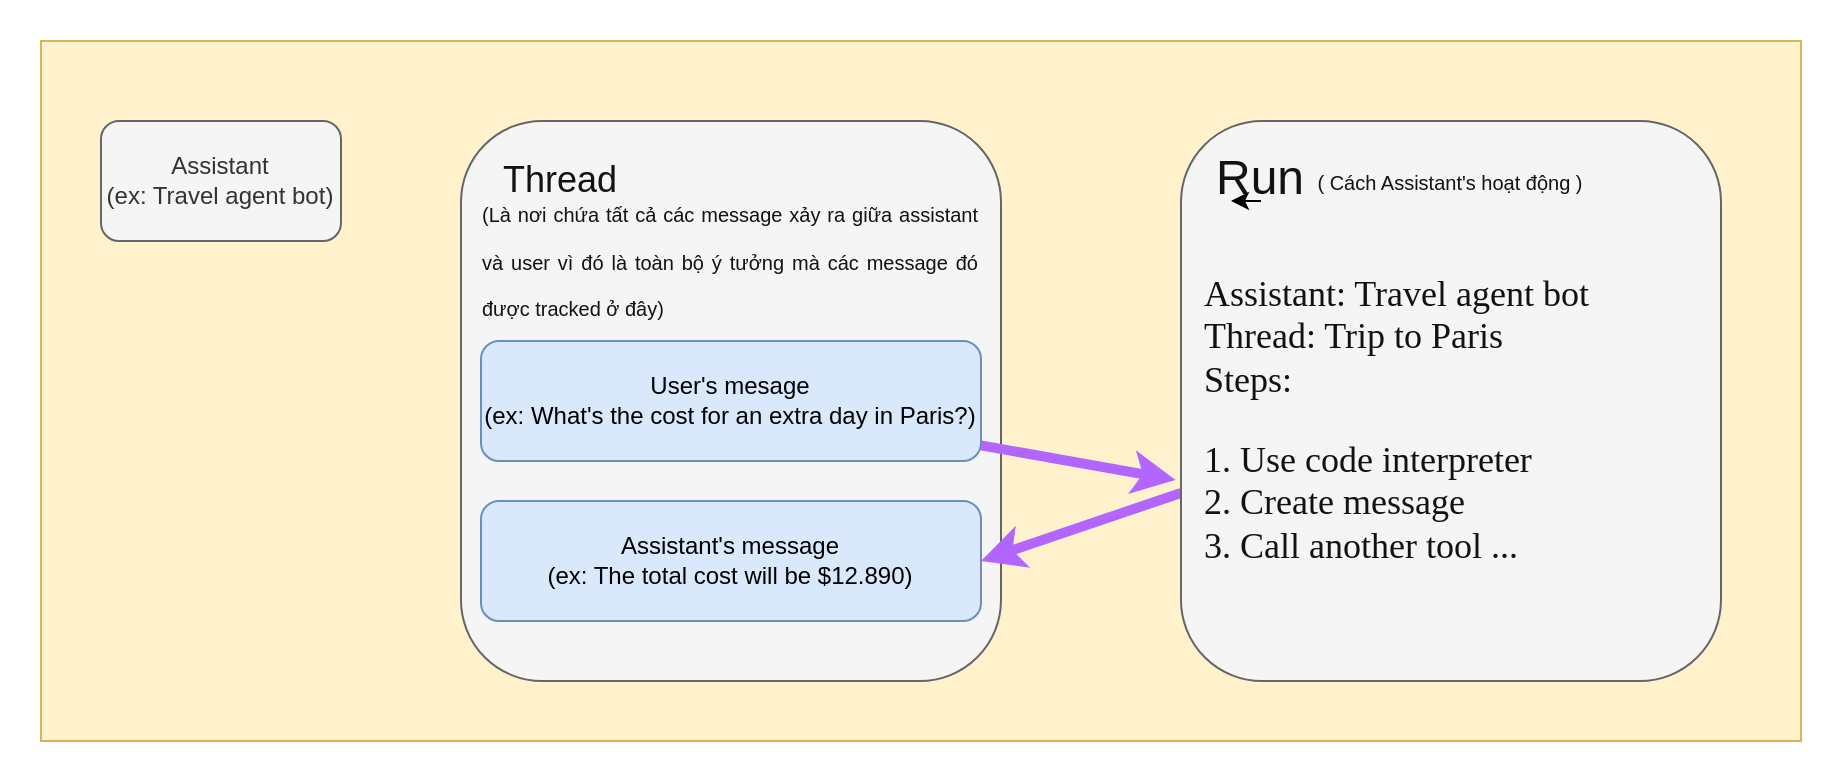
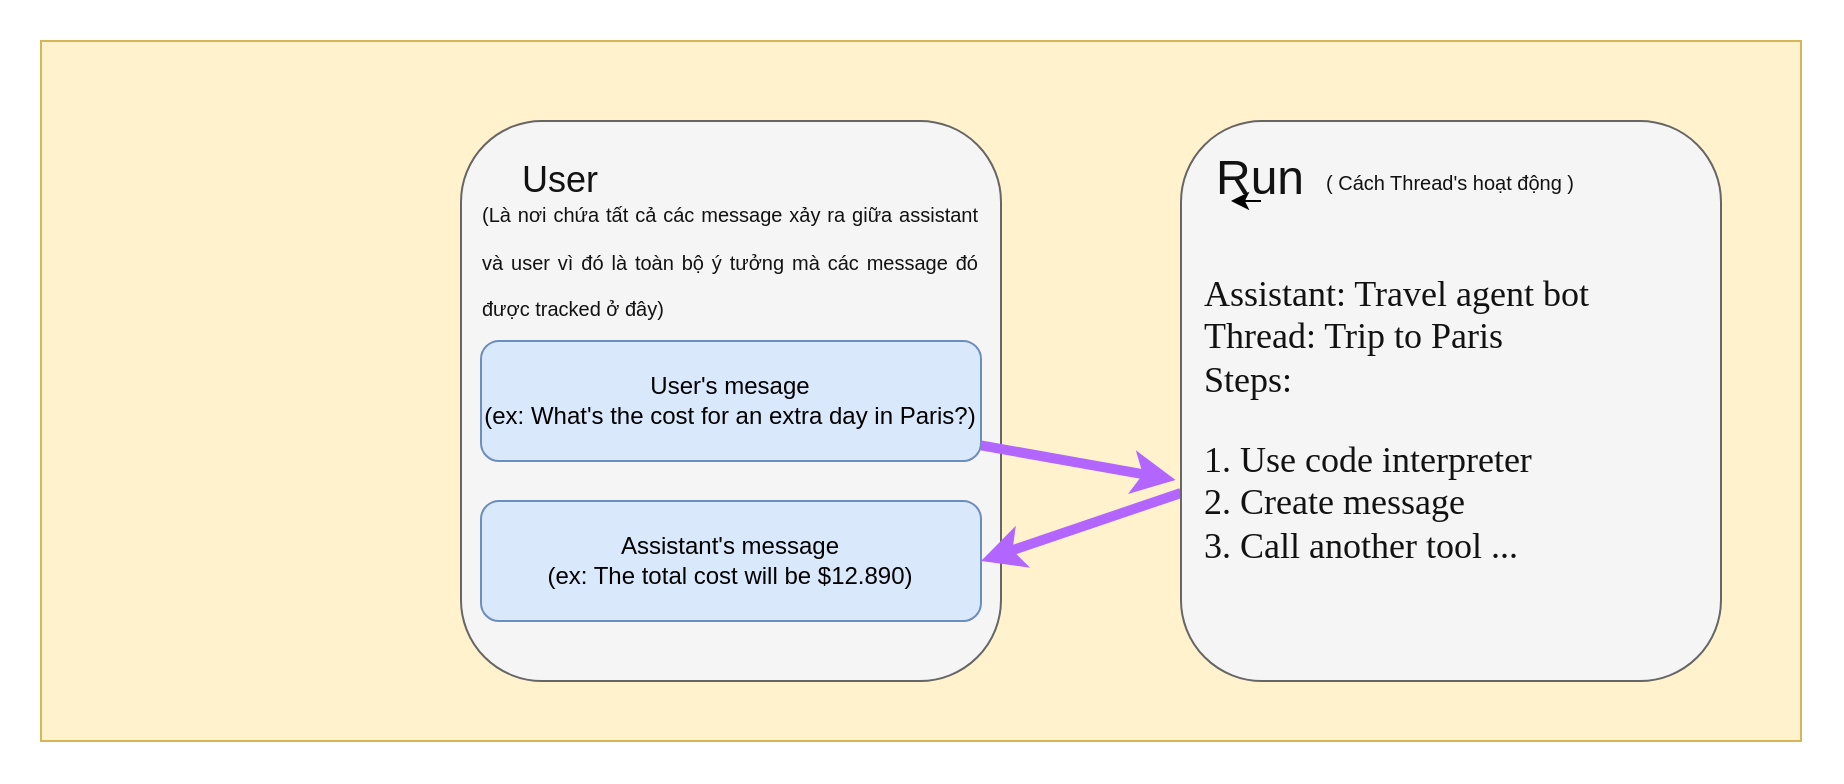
- <mxCell id="3" value="Assistant&lt;br&gt;(ex: Travel agent bot)" style="rounded=1;whiteSpace=wrap;html=1;fillColor=#f5f5f5;fontColor=#333333;strokeColor=#666666;" vertex="1" parent="1"><mxGeometry x="50" y="60" width="120" height="60" as="geometry" /></mxCell>
- <mxCell id="5" value="&lt;font style=&quot;font-size: 18px;&quot; color=&quot;#121212&quot;&gt;Thread&lt;/font&gt;" style="text;html=1;strokeColor=none;fillColor=none;align=center;verticalAlign=middle;whiteSpace=wrap;rounded=0;" vertex="1" parent="1"><mxGeometry x="250" y="75" width="60" height="30" as="geometry" /></mxCell>
+ <mxCell id="5" value="&lt;font style=&quot;font-size: 18px;&quot; color=&quot;#121212&quot;&gt;User&lt;/font&gt;" style="text;html=1;strokeColor=none;fillColor=none;align=center;verticalAlign=middle;whiteSpace=wrap;rounded=0;" vertex="1" parent="1"><mxGeometry x="250" y="75" width="60" height="30" as="geometry" /></mxCell>
- <mxCell id="14" value="&lt;p style=&quot;text-align: justify; line-height: 120%;&quot;&gt;&lt;span style=&quot;font-size: 10px;&quot;&gt;( Cách Assistant's hoạt động )&lt;/span&gt;&lt;/p&gt;" style="text;html=1;strokeColor=none;fillColor=none;align=center;verticalAlign=middle;whiteSpace=wrap;rounded=0;fontSize=18;fontColor=#121212;" vertex="1" parent="1"><mxGeometry x="625" y="80" width="200" height="20" as="geometry" /></mxCell>
+ <mxCell id="14" value="&lt;p style=&quot;text-align: justify; line-height: 120%;&quot;&gt;&lt;span style=&quot;font-size: 10px;&quot;&gt;( Cách Thread's hoạt động )&lt;/span&gt;&lt;/p&gt;" style="text;html=1;strokeColor=none;fillColor=none;align=center;verticalAlign=middle;whiteSpace=wrap;rounded=0;fontSize=18;fontColor=#121212;" vertex="1" parent="1"><mxGeometry x="625" y="80" width="200" height="20" as="geometry" /></mxCell>
